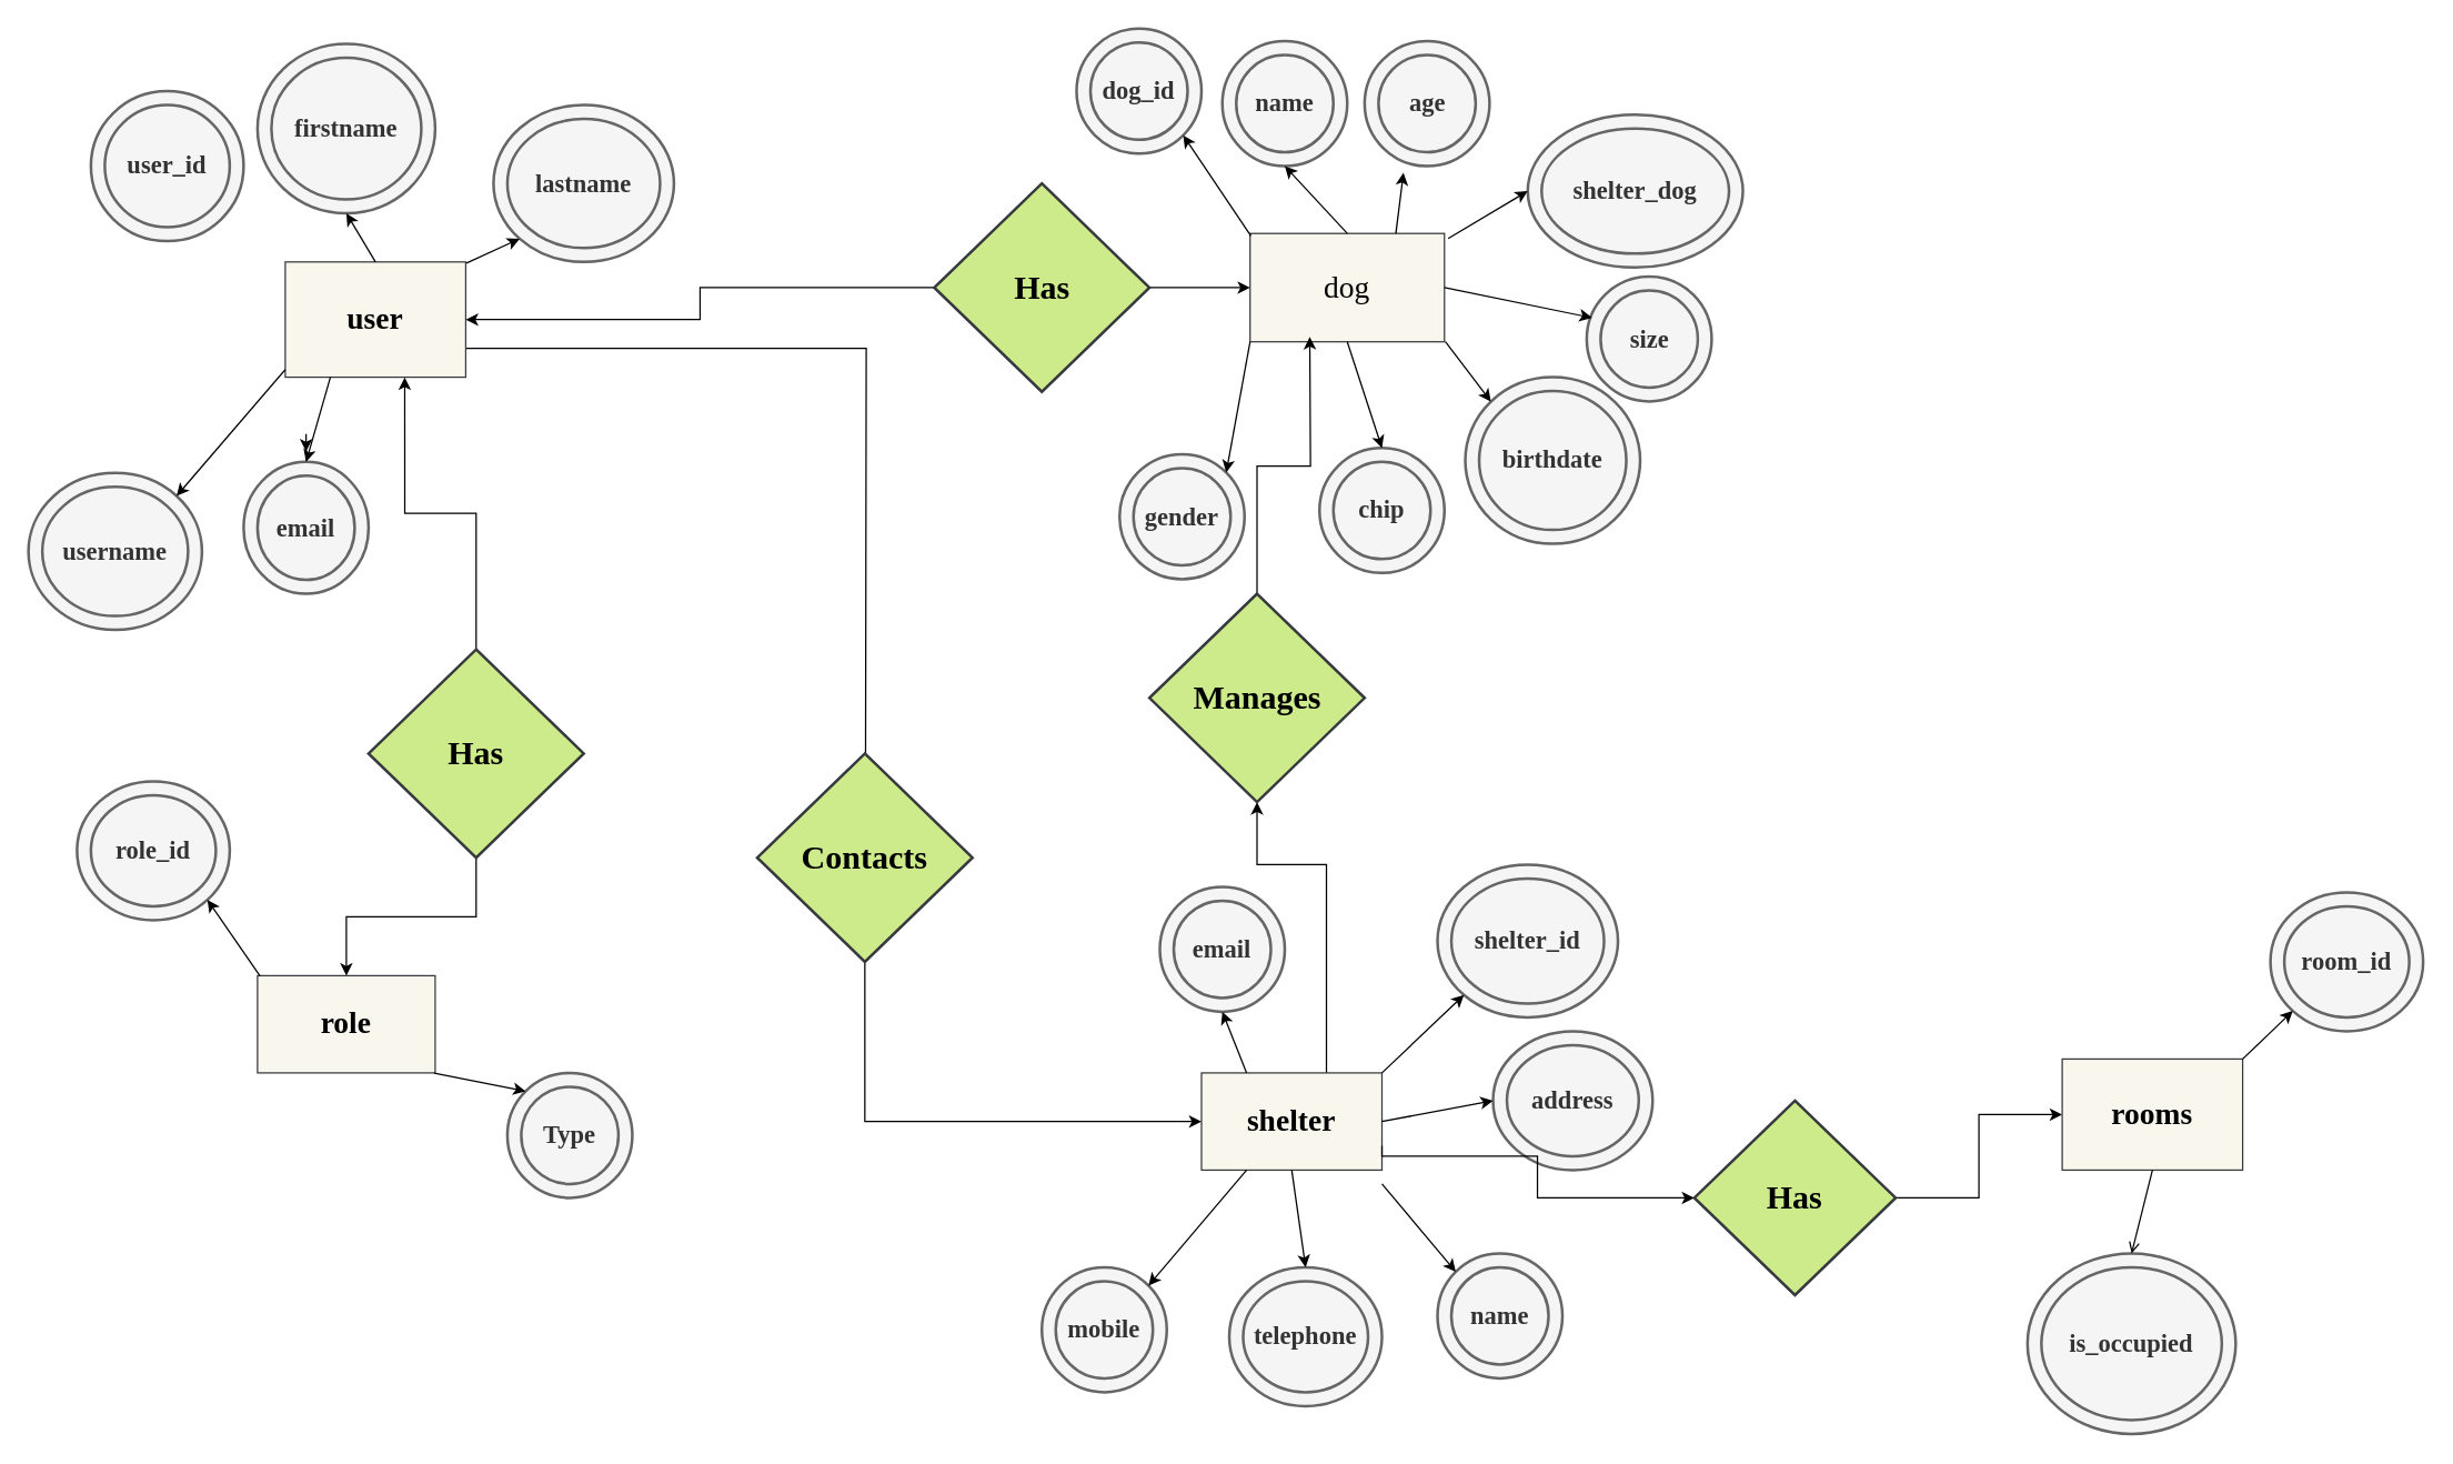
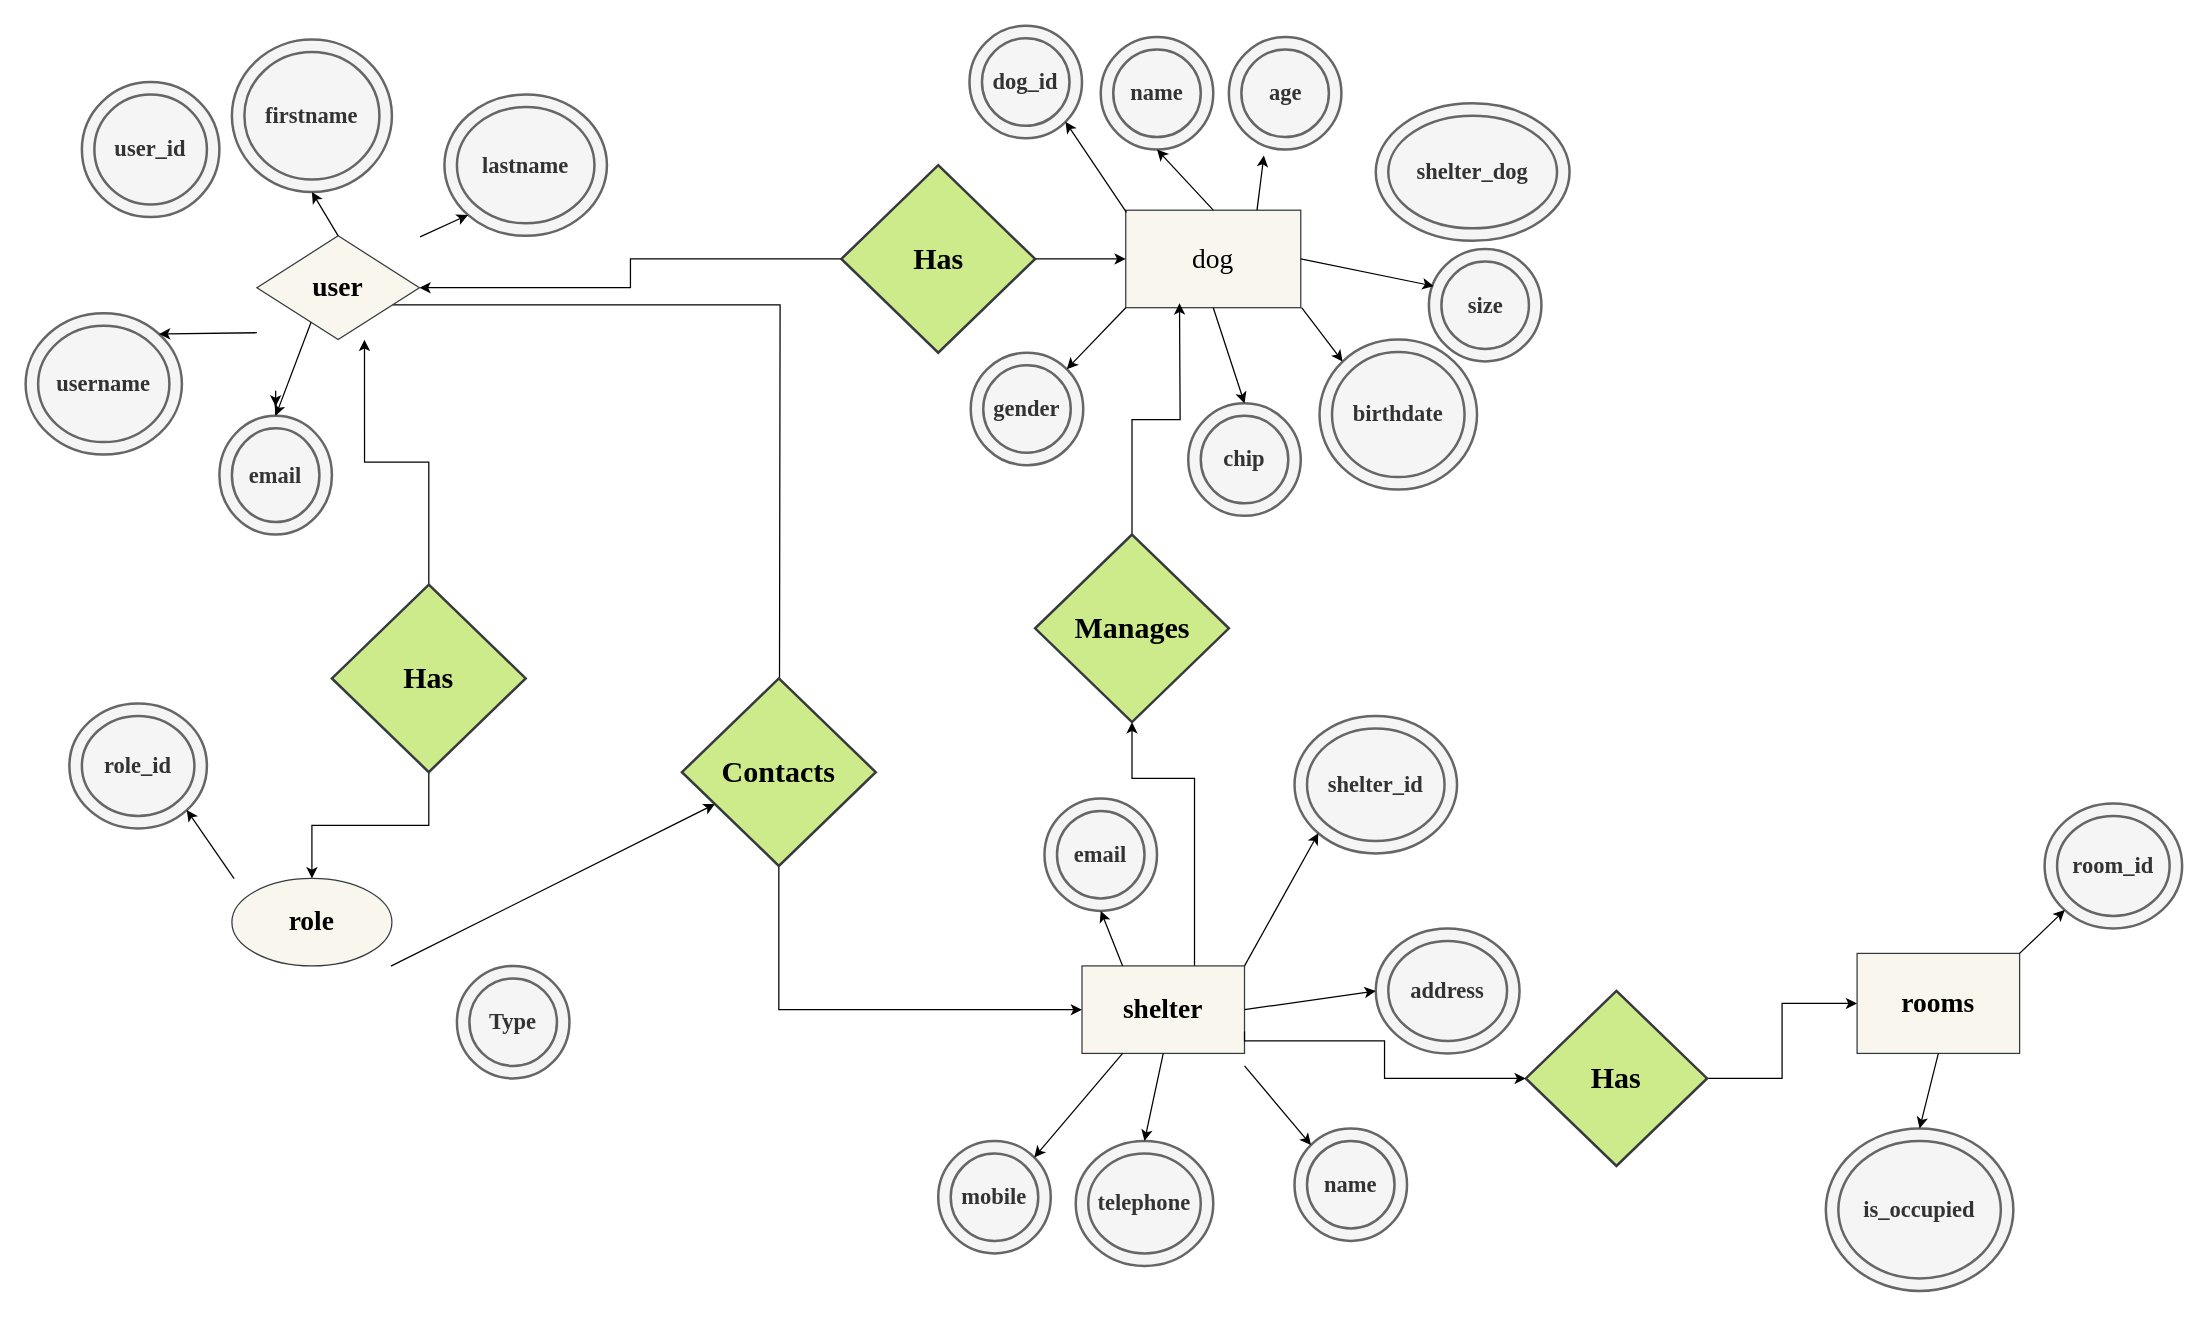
- <mxCell id="31" value="" style="endArrow=classic;exitX=1.019;exitY=0.046;exitDx=0;exitDy=0;fontFamily=Verdana;fontSize=12;labelBorderColor=#000000;html=1;exitPerimeter=0;entryX=0;entryY=0.5;entryDx=0;entryDy=0;" parent="1" source="2" edge="1" target="24"><mxGeometry width="50" height="50" relative="1" as="geometry"><mxPoint x="985" y="154.381" as="sourcePoint" /><mxPoint x="1325" y="104.5" as="targetPoint" /></mxGeometry></mxCell>
- <mxCell id="4" value="&lt;h3 style=&quot;font-size: 22px;&quot;&gt;&lt;font style=&quot;font-size: 22px;&quot;&gt;user&lt;/font&gt;&lt;/h3&gt;" style="rounded=0;whiteSpace=wrap;fontFamily=Verdana;fontSize=22;labelBorderColor=none;html=1;fillColor=#f9f7ed;strokeColor=#36393d;" parent="1" vertex="1"><mxGeometry x="205" y="188" width="130" height="83" as="geometry" /></mxCell>
+ <mxCell id="4" value="&lt;h3 style=&quot;font-size: 22px;&quot;&gt;&lt;font style=&quot;font-size: 22px;&quot;&gt;user&lt;/font&gt;&lt;/h3&gt;" style="rhombus;whiteSpace=wrap;fontFamily=Verdana;fontSize=22;labelBorderColor=none;html=1;fillColor=#f9f7ed;strokeColor=#36393d;" parent="1" vertex="1"><mxGeometry x="205" y="188" width="130" height="83" as="geometry" /></mxCell>
- <mxCell id="20" value="gender" style="ellipse;shape=doubleEllipse;margin=10;strokeWidth=2;fontSize=18;align=center;fontFamily=Verdana;labelBorderColor=none;html=1;fontStyle=1;whiteSpace=wrap;labelPosition=center;verticalLabelPosition=middle;verticalAlign=middle;fillColor=#f5f5f5;strokeColor=#666666;fontColor=#333333;" parent="1" vertex="1"><mxGeometry x="806" y="326.5" width="90" height="90" as="geometry" /></mxCell>
+ <mxCell id="20" value="gender" style="ellipse;shape=doubleEllipse;margin=10;strokeWidth=2;fontSize=18;align=center;fontFamily=Verdana;labelBorderColor=none;html=1;fontStyle=1;whiteSpace=wrap;labelPosition=center;verticalLabelPosition=middle;verticalAlign=middle;fillColor=#f5f5f5;strokeColor=#666666;fontColor=#333333;" parent="1" vertex="1"><mxGeometry x="776" y="281.5" width="90" height="90" as="geometry" /></mxCell>
- <mxCell id="11" value="username" style="ellipse;shape=doubleEllipse;margin=10;strokeWidth=2;fontSize=18;align=center;fontFamily=Verdana;labelBorderColor=none;html=1;fontStyle=1;whiteSpace=wrap;labelPosition=center;verticalLabelPosition=middle;verticalAlign=middle;fillColor=#f5f5f5;strokeColor=#666666;fontColor=#333333;" parent="1" vertex="1"><mxGeometry x="20" y="340" width="125" height="113" as="geometry" /></mxCell>
+ <mxCell id="11" value="username" style="ellipse;shape=doubleEllipse;margin=10;strokeWidth=2;fontSize=18;align=center;fontFamily=Verdana;labelBorderColor=none;html=1;fontStyle=1;whiteSpace=wrap;labelPosition=center;verticalLabelPosition=middle;verticalAlign=middle;fillColor=#f5f5f5;strokeColor=#666666;fontColor=#333333;" parent="1" vertex="1"><mxGeometry x="20" y="250" width="125" height="113" as="geometry" /></mxCell>
- <mxCell id="34" value="shelter_id" style="ellipse;shape=doubleEllipse;margin=10;strokeWidth=2;fontSize=18;align=center;fontFamily=Verdana;labelBorderColor=none;html=1;fontStyle=1;whiteSpace=wrap;labelPosition=center;verticalLabelPosition=middle;verticalAlign=middle;fillColor=#f5f5f5;strokeColor=#666666;fontColor=#333333;" parent="1" vertex="1"><mxGeometry x="1035" y="622" width="130" height="110" as="geometry" /></mxCell>
+ <mxCell id="34" value="shelter_id" style="ellipse;shape=doubleEllipse;margin=10;strokeWidth=2;fontSize=18;align=center;fontFamily=Verdana;labelBorderColor=none;html=1;fontStyle=1;whiteSpace=wrap;labelPosition=center;verticalLabelPosition=middle;verticalAlign=middle;fillColor=#f5f5f5;strokeColor=#666666;fontColor=#333333;" parent="1" vertex="1"><mxGeometry x="1035" y="572" width="130" height="110" as="geometry" /></mxCell>
- <mxCell id="5" value="&lt;h3 style=&quot;font-size: 22px;&quot;&gt;&lt;font style=&quot;font-size: 22px;&quot;&gt;role&lt;/font&gt;&lt;/h3&gt;" style="rounded=0;whiteSpace=wrap;fontFamily=Verdana;fontSize=22;labelBorderColor=none;html=1;fillColor=#f9f7ed;strokeColor=#36393d;" parent="1" vertex="1"><mxGeometry x="185" y="702" width="128" height="70" as="geometry" /></mxCell>
+ <mxCell id="5" value="&lt;h3 style=&quot;font-size: 22px;&quot;&gt;&lt;font style=&quot;font-size: 22px;&quot;&gt;role&lt;/font&gt;&lt;/h3&gt;" style="ellipse;whiteSpace=wrap;fontFamily=Verdana;fontSize=22;labelBorderColor=none;html=1;fillColor=#f9f7ed;strokeColor=#36393d;" parent="1" vertex="1"><mxGeometry x="185" y="702" width="128" height="70" as="geometry" /></mxCell>
- <mxCell id="37" value="" style="endArrow=classic;exitX=0.994;exitY=1.003;exitDx=0;exitDy=0;exitPerimeter=0;entryX=0;entryY=0;entryDx=0;entryDy=0;fontFamily=Verdana;fontSize=12;labelBorderColor=#000000;html=1;" parent="1" source="5" target="33" edge="1"><mxGeometry width="50" height="50" relative="1" as="geometry"><mxPoint x="280" y="967" as="sourcePoint" /><mxPoint x="330" y="917" as="targetPoint" /></mxGeometry></mxCell>
+ <mxCell id="37" value="" style="endArrow=classic;exitX=0.994;exitY=1.003;exitDx=0;exitDy=0;exitPerimeter=0;fontFamily=Verdana;fontSize=12;labelBorderColor=#000000;html=1;" parent="1" source="5" target="64" edge="1"><mxGeometry width="50" height="50" relative="1" as="geometry"><mxPoint x="280" y="967" as="sourcePoint" /><mxPoint x="330" y="917" as="targetPoint" /></mxGeometry></mxCell>
- <mxCell id="48" value="address" style="ellipse;shape=doubleEllipse;margin=10;strokeWidth=2;fontSize=18;align=center;fontFamily=Verdana;labelBorderColor=none;html=1;fontStyle=1;whiteSpace=wrap;labelPosition=center;verticalLabelPosition=middle;verticalAlign=middle;fillColor=#f5f5f5;strokeColor=#666666;fontColor=#333333;" parent="1" vertex="1"><mxGeometry x="1075" y="742" width="115" height="100" as="geometry" /></mxCell>
+ <mxCell id="48" value="address" style="ellipse;shape=doubleEllipse;margin=10;strokeWidth=2;fontSize=18;align=center;fontFamily=Verdana;labelBorderColor=none;html=1;fontStyle=1;whiteSpace=wrap;labelPosition=center;verticalLabelPosition=middle;verticalAlign=middle;fillColor=#f5f5f5;strokeColor=#666666;fontColor=#333333;" parent="1" vertex="1"><mxGeometry x="1100" y="742" width="115" height="100" as="geometry" /></mxCell>
- <mxCell id="57" value="" style="endArrow=open;entryX=0.5;entryY=0;entryDx=0;entryDy=0;exitX=0.5;exitY=1;exitDx=0;exitDy=0;fontFamily=Verdana;fontSize=12;labelBorderColor=#000000;html=1;" parent="1" source="54" target="55" edge="1"><mxGeometry width="50" height="50" relative="1" as="geometry"><mxPoint x="1565" y="890.5" as="sourcePoint" /><mxPoint x="1665" y="890.5" as="targetPoint" /></mxGeometry></mxCell>
+ <mxCell id="57" value="" style="endArrow=classic;entryX=0.5;entryY=0;entryDx=0;entryDy=0;exitX=0.5;exitY=1;exitDx=0;exitDy=0;fontFamily=Verdana;fontSize=12;labelBorderColor=#000000;html=1;" parent="1" source="54" target="55" edge="1"><mxGeometry width="50" height="50" relative="1" as="geometry"><mxPoint x="1565" y="890.5" as="sourcePoint" /><mxPoint x="1665" y="890.5" as="targetPoint" /></mxGeometry></mxCell>
- <mxCell id="49" value="telephone" style="ellipse;shape=doubleEllipse;margin=10;strokeWidth=2;fontSize=18;align=center;fontFamily=Verdana;labelBorderColor=none;html=1;fontStyle=1;whiteSpace=wrap;labelPosition=center;verticalLabelPosition=middle;verticalAlign=middle;fillColor=#f5f5f5;strokeColor=#666666;fontColor=#333333;" parent="1" vertex="1"><mxGeometry x="885" y="912" width="110" height="100" as="geometry" /></mxCell>
+ <mxCell id="49" value="telephone" style="ellipse;shape=doubleEllipse;margin=10;strokeWidth=2;fontSize=18;align=center;fontFamily=Verdana;labelBorderColor=none;html=1;fontStyle=1;whiteSpace=wrap;labelPosition=center;verticalLabelPosition=middle;verticalAlign=middle;fillColor=#f5f5f5;strokeColor=#666666;fontColor=#333333;" parent="1" vertex="1"><mxGeometry x="860" y="912" width="110" height="100" as="geometry" /></mxCell>
